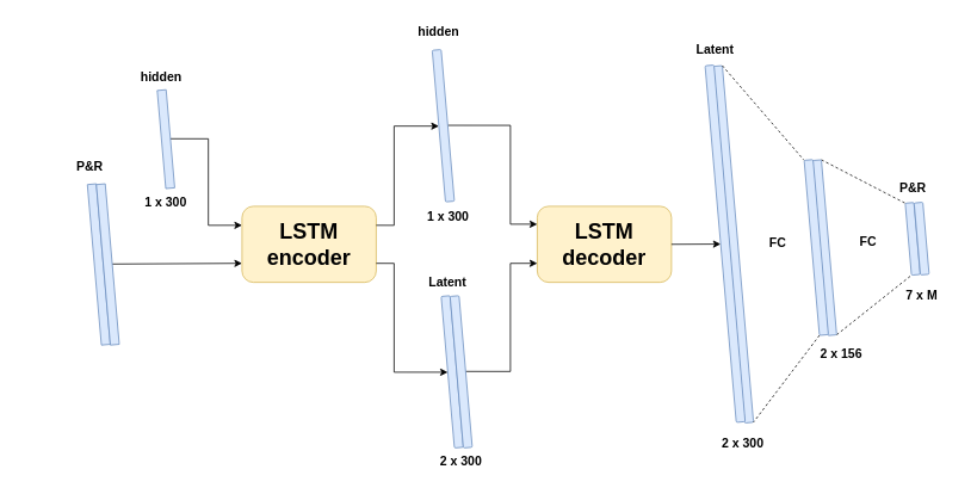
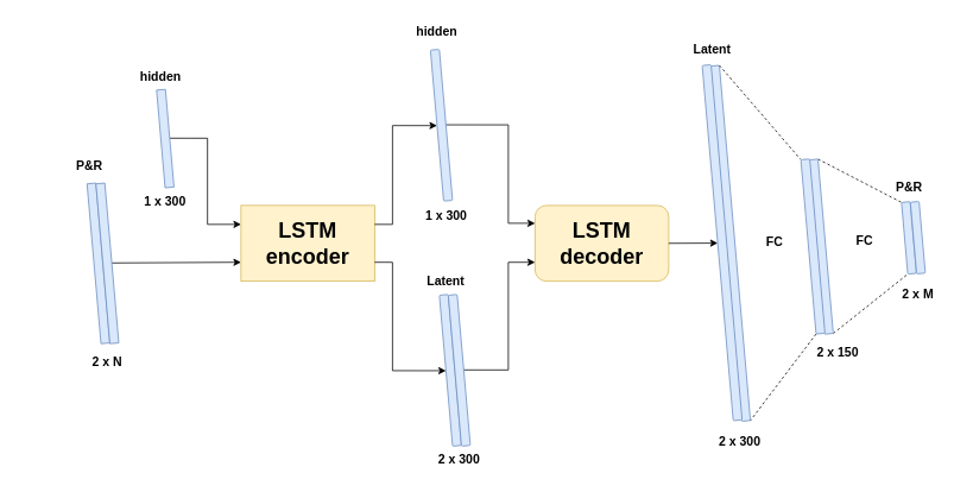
- <mxCell id="7" value="LSTM encoder" style="rounded=1;whiteSpace=wrap;html=1;fontSize=24;fillColor=#fff2cc;strokeColor=#d6b656;fontStyle=1" parent="1" vertex="1"><mxGeometry x="270" y="230" width="150" height="85" as="geometry" /></mxCell>
+ <mxCell id="7" value="LSTM encoder" style="whiteSpace=wrap;html=1;fontSize=24;fillColor=#fff2cc;strokeColor=#d6b656;fontStyle=1;rounded=0;" parent="1" vertex="1"><mxGeometry x="270" y="230" width="150" height="85" as="geometry" /></mxCell>
- <mxCell id="36" value="&lt;span style=&quot;font-size: 14px;&quot;&gt;&lt;font style=&quot;font-size: 14px;&quot;&gt;7 x M&lt;/font&gt;&lt;/span&gt;" style="text;html=1;strokeColor=none;fillColor=none;align=center;verticalAlign=middle;whiteSpace=wrap;rounded=0;fontStyle=1;fontSize=14;" parent="1" vertex="1"><mxGeometry x="1000.02" y="315" width="60" height="30" as="geometry" /></mxCell>
+ <mxCell id="36" value="&lt;span style=&quot;font-size: 14px;&quot;&gt;&lt;font style=&quot;font-size: 14px;&quot;&gt;2 x M&lt;/font&gt;&lt;/span&gt;" style="text;html=1;strokeColor=none;fillColor=none;align=center;verticalAlign=middle;whiteSpace=wrap;rounded=0;fontStyle=1;fontSize=14;" parent="1" vertex="1"><mxGeometry x="1000.02" y="315" width="60" height="30" as="geometry" /></mxCell>
- <mxCell id="25" value="&lt;font style=&quot;font-size: 14px;&quot;&gt;2 x 156&lt;/font&gt;" style="text;html=1;strokeColor=none;fillColor=none;align=center;verticalAlign=middle;whiteSpace=wrap;rounded=0;fontStyle=1;fontSize=14;" parent="1" vertex="1"><mxGeometry x="910" y="380" width="60" height="30" as="geometry" /></mxCell>
+ <mxCell id="25" value="&lt;font style=&quot;font-size: 14px;&quot;&gt;2 x 150&lt;/font&gt;" style="text;html=1;strokeColor=none;fillColor=none;align=center;verticalAlign=middle;whiteSpace=wrap;rounded=0;fontStyle=1;fontSize=14;" parent="1" vertex="1"><mxGeometry x="910" y="380" width="60" height="30" as="geometry" /></mxCell>
+ <mxCell id="5" value="2 x N" style="text;html=1;strokeColor=none;fillColor=none;align=center;verticalAlign=middle;whiteSpace=wrap;rounded=0;fontSize=14;fontStyle=1" parent="1" vertex="1"><mxGeometry x="90" y="390" width="60" height="30" as="geometry" /></mxCell>
